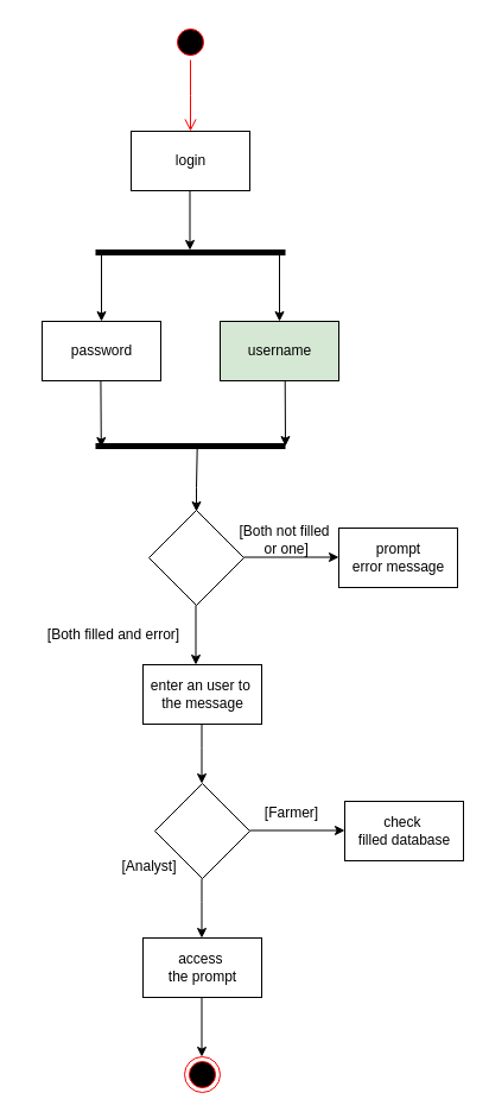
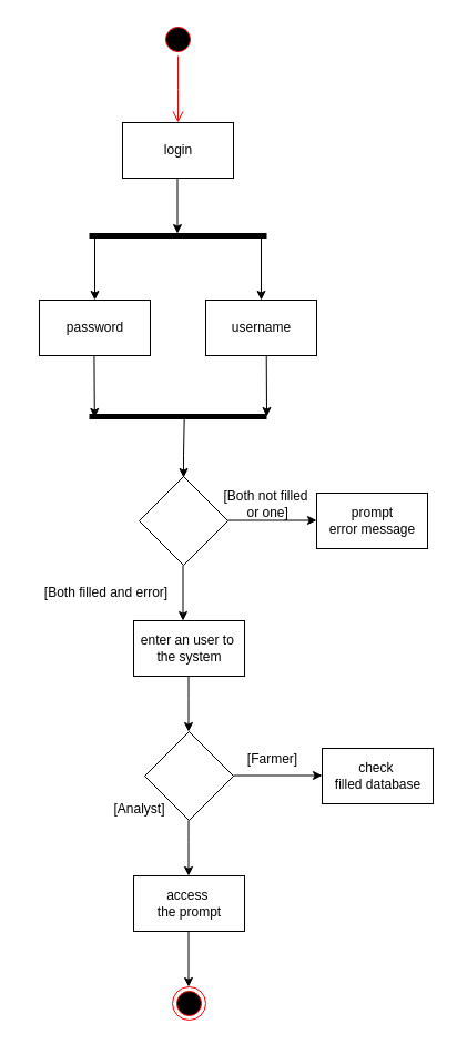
- <mxCell id="10" value="username" style="html=1;dashed=0;whitespace=wrap;fillColor=#d5e8d4;" parent="1" vertex="1"><mxGeometry x="185" y="270" width="100" height="50" as="geometry" /></mxCell>
+ <mxCell id="10" value="username" style="html=1;dashed=0;whitespace=wrap;" parent="1" vertex="1"><mxGeometry x="185" y="270" width="100" height="50" as="geometry" /></mxCell>
- <mxCell id="21" value="enter an user to&amp;nbsp;&lt;br&gt;the message" style="html=1;dashed=0;whitespace=wrap;" parent="1" vertex="1"><mxGeometry x="120" y="559" width="100" height="50" as="geometry" /></mxCell>
+ <mxCell id="21" value="enter an user to&amp;nbsp;&lt;br&gt;the system" style="html=1;dashed=0;whitespace=wrap;" parent="1" vertex="1"><mxGeometry x="120" y="559" width="100" height="50" as="geometry" /></mxCell>
